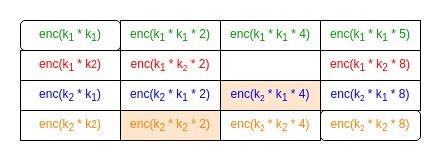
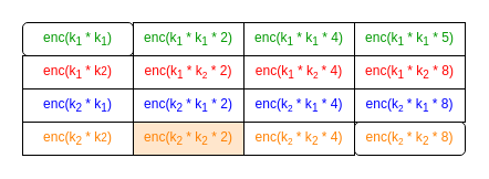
+ <mxCell id="8" value="&lt;font color=&quot;#ff0000&quot;&gt;enc(k&lt;sub&gt;1&lt;/sub&gt;&amp;nbsp;* k&lt;span style=&quot;font-size: 10px&quot;&gt;&lt;sub&gt;2&lt;/sub&gt;&amp;nbsp;&lt;/span&gt;* 4)&lt;/font&gt;" style="rounded=0;whiteSpace=wrap;html=1;" vertex="1" parent="1"><mxGeometry x="220" y="50" width="100" height="30" as="geometry" /></mxCell>
- <mxCell id="12" value="&lt;font color=&quot;#0000ff&quot;&gt;enc(k&lt;span style=&quot;font-size: 10px&quot;&gt;&lt;sub&gt;2&lt;/sub&gt;&lt;/span&gt;&amp;nbsp;* k&lt;sub&gt;1&lt;/sub&gt;&amp;nbsp;* 4)&lt;/font&gt;" style="rounded=0;whiteSpace=wrap;html=1;fillColor=#ffe6cc;" vertex="1" parent="1"><mxGeometry x="220" y="80" width="100" height="30" as="geometry" /></mxCell>
+ <mxCell id="12" value="&lt;font color=&quot;#0000ff&quot;&gt;enc(k&lt;span style=&quot;font-size: 10px&quot;&gt;&lt;sub&gt;2&lt;/sub&gt;&lt;/span&gt;&amp;nbsp;* k&lt;sub&gt;1&lt;/sub&gt;&amp;nbsp;* 4)&lt;/font&gt;" style="rounded=0;whiteSpace=wrap;html=1;" vertex="1" parent="1"><mxGeometry x="220" y="80" width="100" height="30" as="geometry" /></mxCell>
